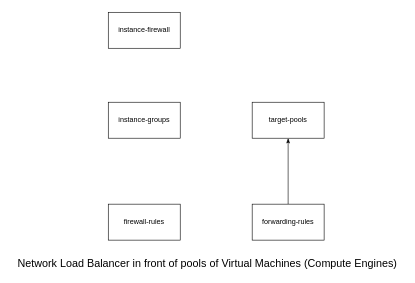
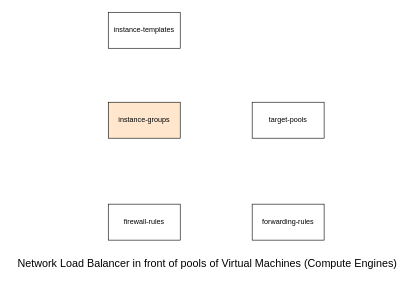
- <mxCell id="2" value="instance-firewall" style="rounded=0;whiteSpace=wrap;html=1;" vertex="1" parent="1"><mxGeometry x="180" y="20" width="120" height="60" as="geometry" /></mxCell>
+ <mxCell id="2" value="instance-templates" style="rounded=0;whiteSpace=wrap;html=1;" vertex="1" parent="1"><mxGeometry x="180" y="20" width="120" height="60" as="geometry" /></mxCell>
- <mxCell id="3" value="instance-groups" style="rounded=0;whiteSpace=wrap;html=1;" vertex="1" parent="1"><mxGeometry x="180" y="170" width="120" height="60" as="geometry" /></mxCell>
+ <mxCell id="3" value="instance-groups" style="rounded=0;whiteSpace=wrap;html=1;fillColor=#ffe6cc;" vertex="1" parent="1"><mxGeometry x="180" y="170" width="120" height="60" as="geometry" /></mxCell>
- <mxCell id="4" style="edgeStyle=orthogonalEdgeStyle;rounded=0;orthogonalLoop=1;jettySize=auto;html=1;exitX=0.5;exitY=1;exitDx=0;exitDy=0;startArrow=classicThin;startFill=1;endArrow=none;endFill=0;" edge="1" parent="1" source="5" target="7"><mxGeometry relative="1" as="geometry" /></mxCell>
